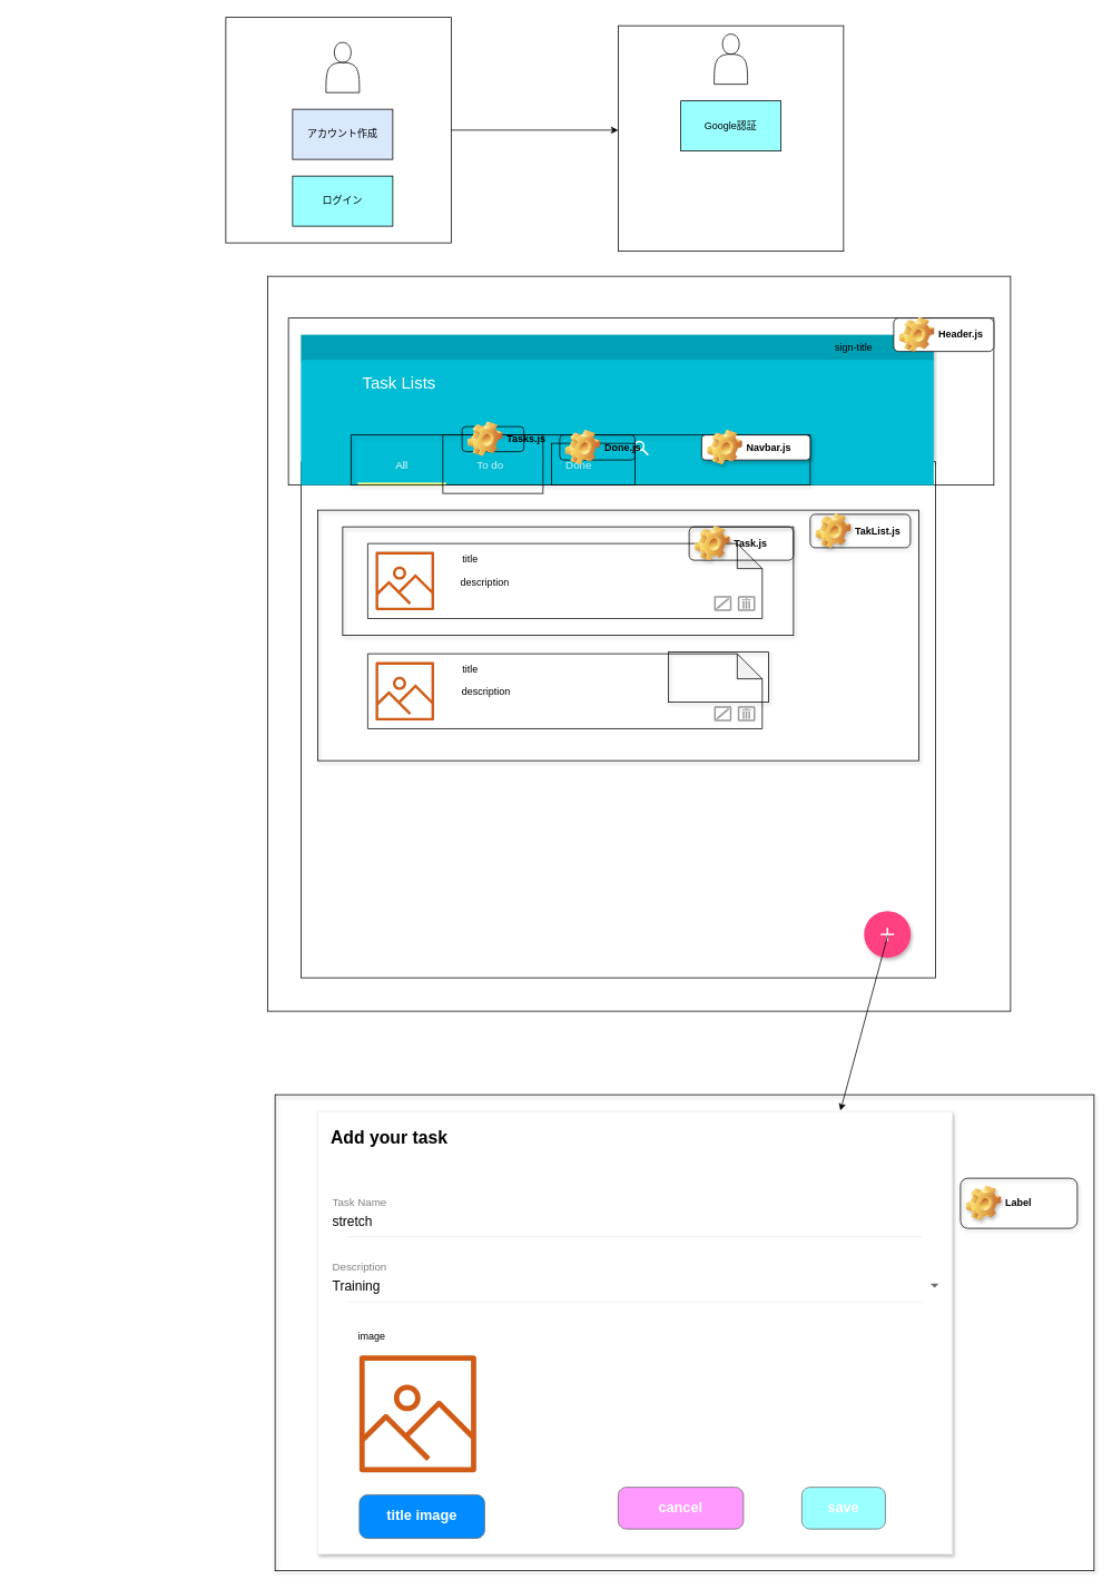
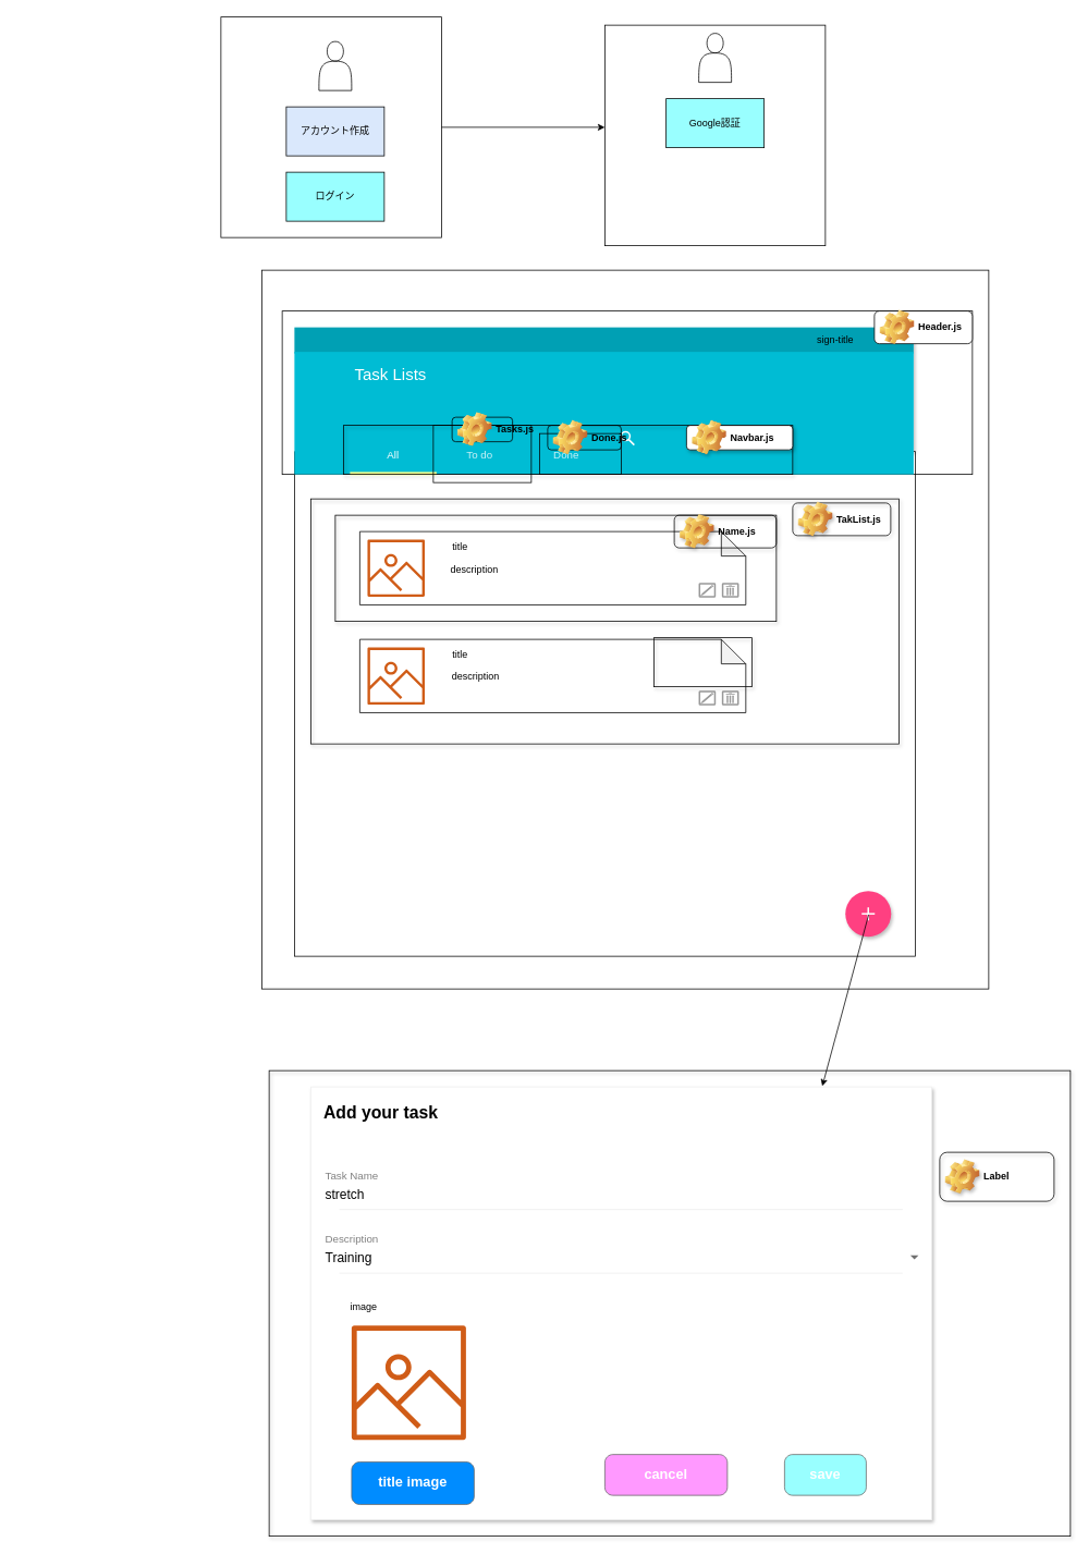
- <mxCell id="66" value="Task.js" style="label;whiteSpace=wrap;html=1;image=img/clipart/Gear_128x128.png;shadow=1;fillColor=none;" parent="1" vertex="1"><mxGeometry x="825" y="630" width="125" height="40" as="geometry" /></mxCell>
+ <mxCell id="66" value="Name.js" style="label;whiteSpace=wrap;html=1;image=img/clipart/Gear_128x128.png;shadow=1;fillColor=none;" parent="1" vertex="1"><mxGeometry x="825" y="630" width="125" height="40" as="geometry" /></mxCell>
